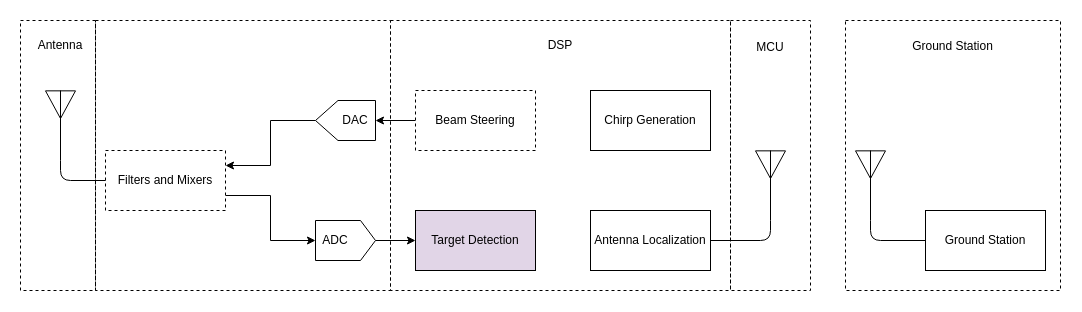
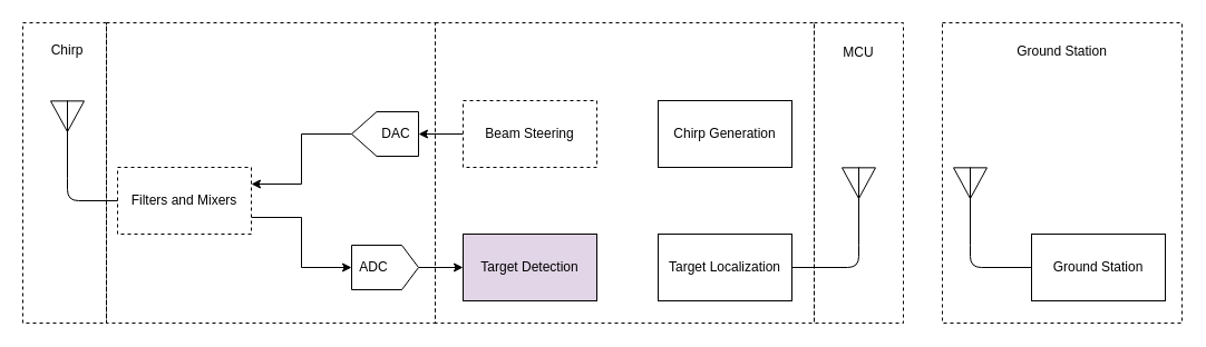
- <mxCell id="27" value="Antenna" style="text;html=1;align=center;verticalAlign=middle;whiteSpace=wrap;rounded=0;" vertex="1" parent="1"><mxGeometry x="30" y="30" width="60" height="30" as="geometry" /></mxCell>
+ <mxCell id="27" value="Chirp" style="text;html=1;align=center;verticalAlign=middle;whiteSpace=wrap;rounded=0;" vertex="1" parent="1"><mxGeometry x="30" y="30" width="60" height="30" as="geometry" /></mxCell>
- <mxCell id="28" value="DSP" style="text;html=1;align=center;verticalAlign=middle;whiteSpace=wrap;rounded=0;" vertex="1" parent="1"><mxGeometry x="530" y="30" width="60" height="30" as="geometry" /></mxCell>
- <mxCell id="20" value="Antenna Localization" style="rounded=0;whiteSpace=wrap;html=1;" vertex="1" parent="1"><mxGeometry x="590" y="210" width="120" height="60" as="geometry" /></mxCell>
+ <mxCell id="20" value="Target Localization" style="rounded=0;whiteSpace=wrap;html=1;" vertex="1" parent="1"><mxGeometry x="590" y="210" width="120" height="60" as="geometry" /></mxCell>
